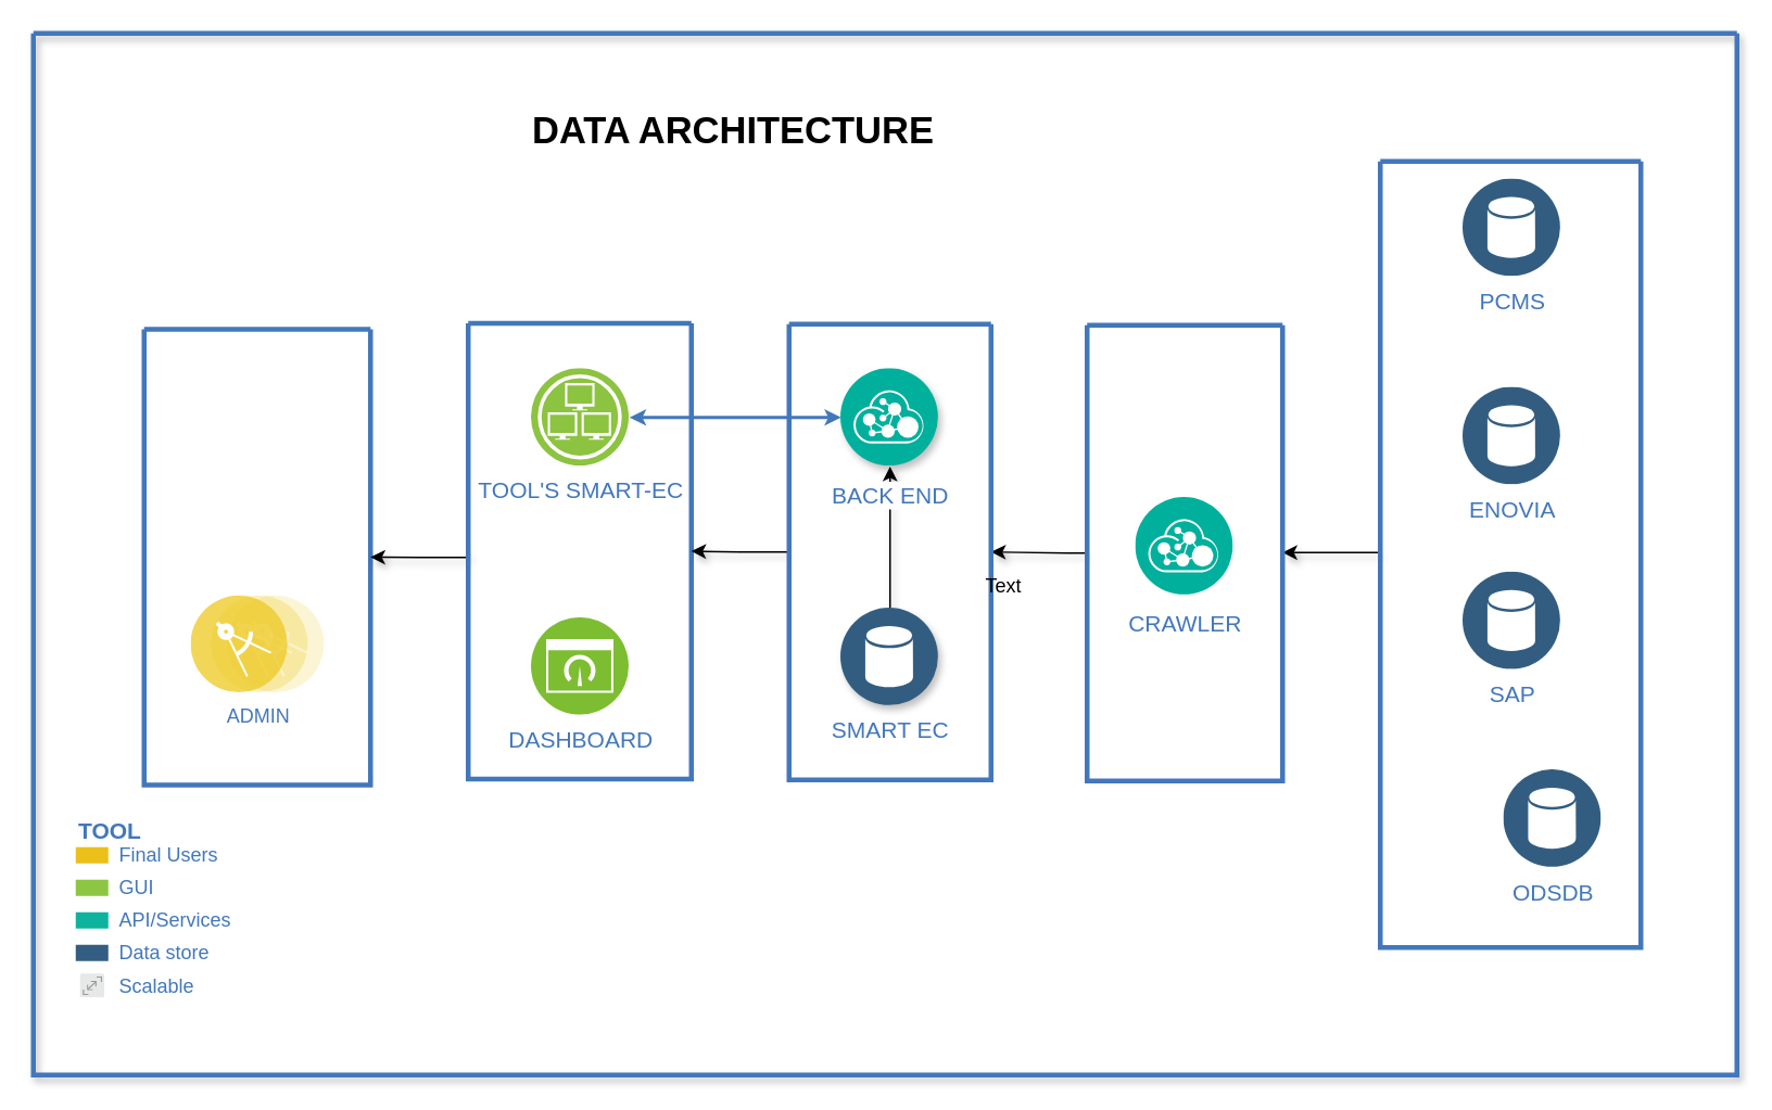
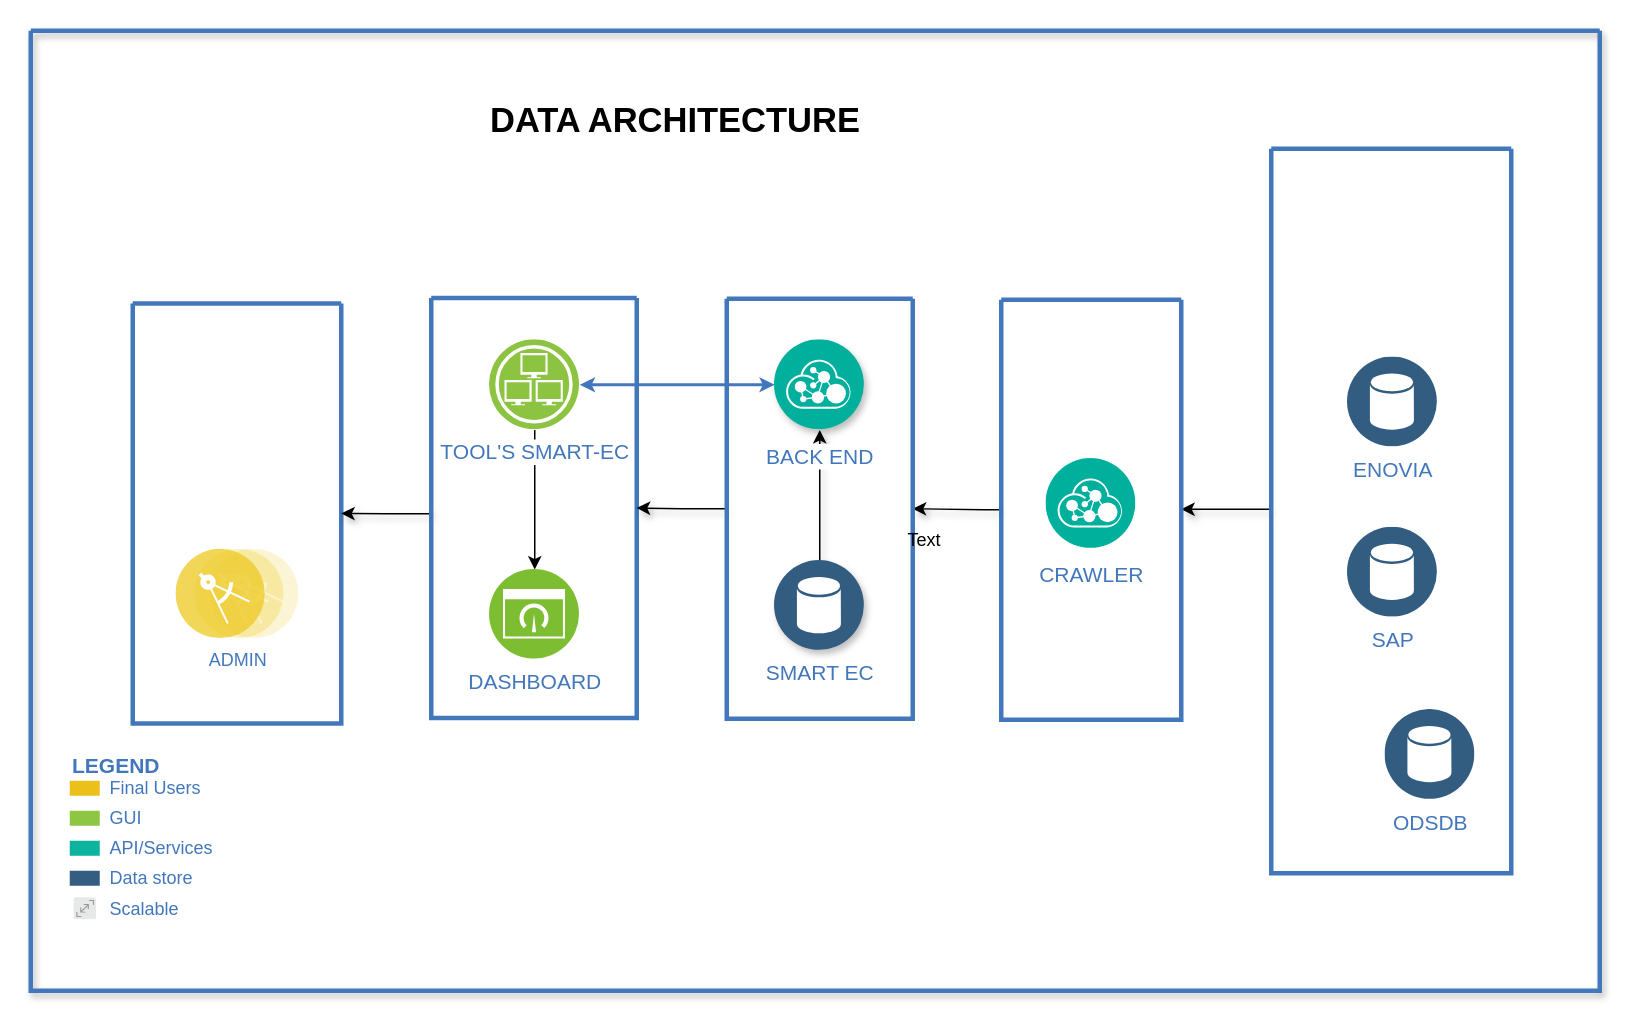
- <mxCell id="15" value="PCMS" style="aspect=fixed;perimeter=ellipsePerimeter;html=1;align=center;shadow=0;dashed=0;image;image=img/lib/ibm/data/data_services.svg;rounded=1;labelBackgroundColor=#ffffff;strokeColor=#666666;strokeWidth=3;fillColor=#C2952D;gradientColor=none;fontSize=14;fontColor=#4277BB;" vertex="1" parent="12"><mxGeometry x="51" y="11" width="60" height="60" as="geometry" /></mxCell>
+ <mxCell id="8" style="edgeStyle=orthogonalEdgeStyle;rounded=0;orthogonalLoop=1;jettySize=auto;html=1;" edge="1" parent="7" source="9" target="10"><mxGeometry relative="1" as="geometry" /></mxCell>
- <mxCell id="26" value="TOOL" style="text;html=1;align=left;verticalAlign=middle;fontColor=#4277BB;shadow=0;dashed=0;strokeColor=none;fillColor=none;labelBackgroundColor=none;fontStyle=1;fontSize=14;spacingLeft=0;" parent="2" vertex="1"><mxGeometry x="26" y="480" width="150" height="20" as="geometry" /></mxCell>
+ <mxCell id="26" value="LEGEND" style="text;html=1;align=left;verticalAlign=middle;fontColor=#4277BB;shadow=0;dashed=0;strokeColor=none;fillColor=none;labelBackgroundColor=none;fontStyle=1;fontSize=14;spacingLeft=0;" parent="2" vertex="1"><mxGeometry x="26" y="480" width="150" height="20" as="geometry" /></mxCell>
